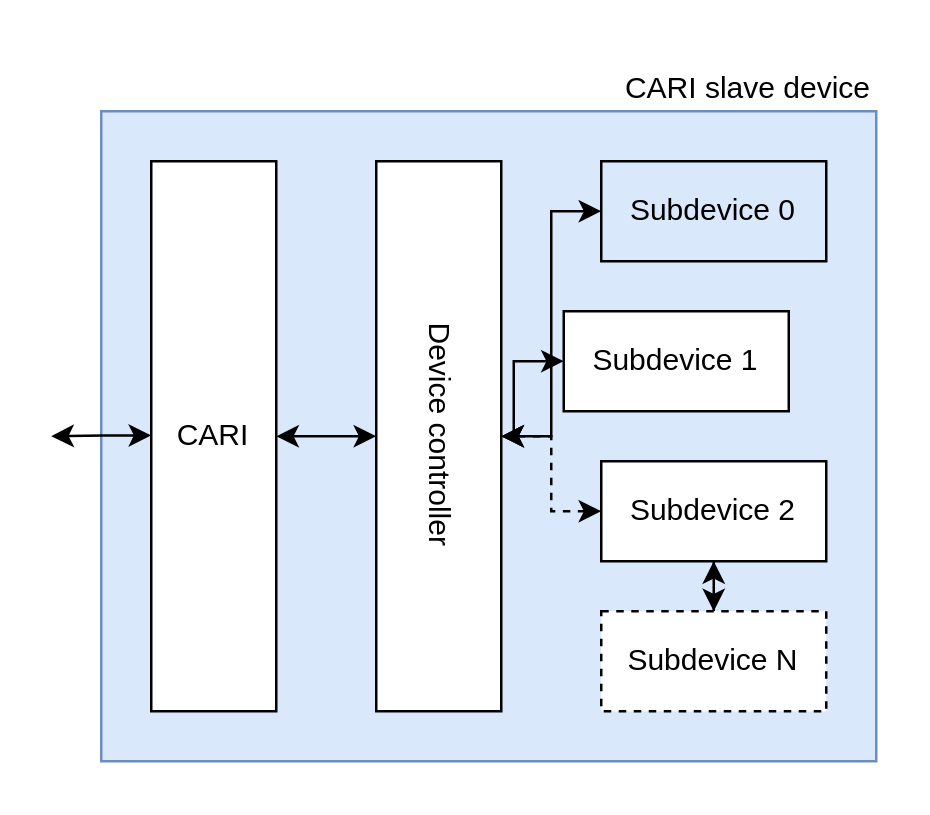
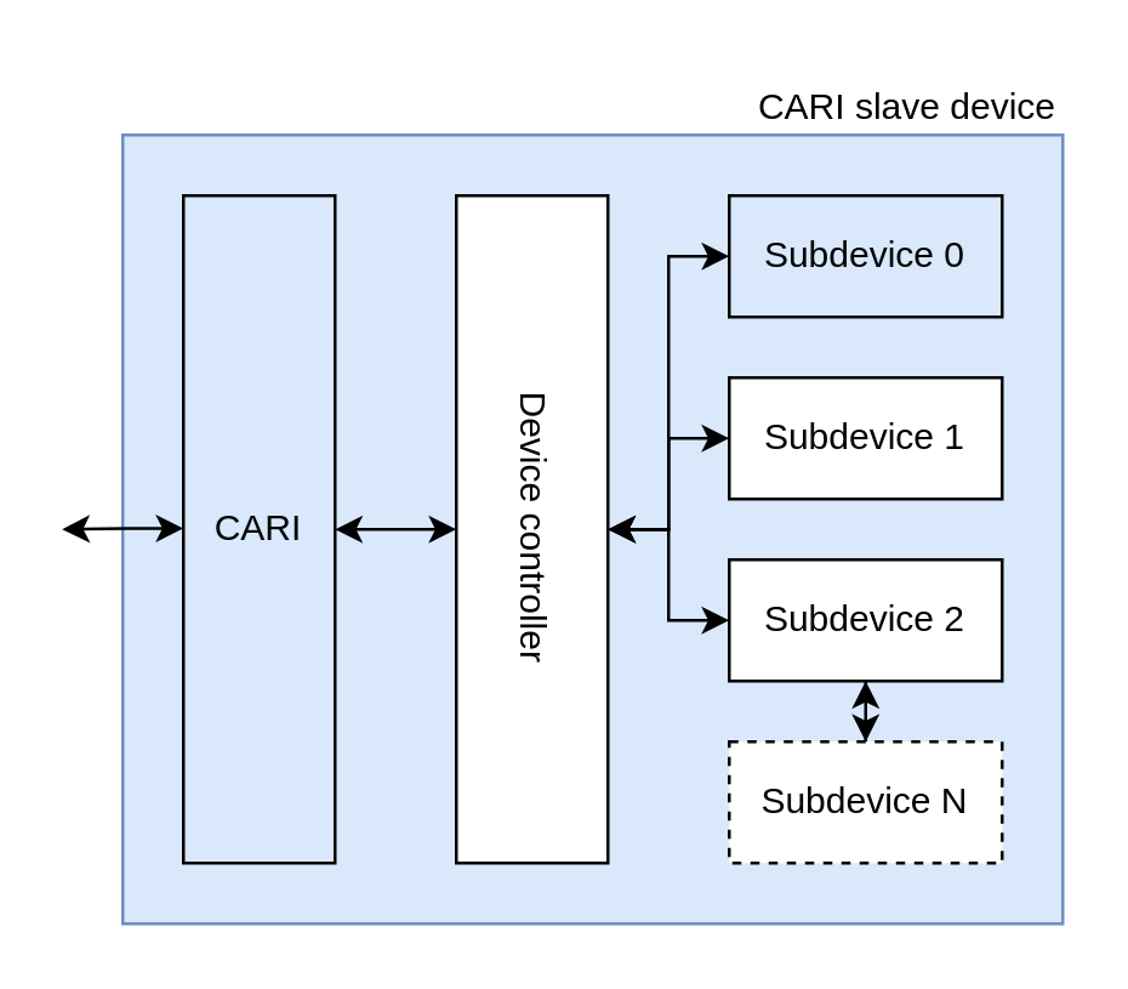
- <mxCell id="7" value="Subdevice 1" style="rounded=0;whiteSpace=wrap;html=1;" parent="1" vertex="1"><mxGeometry x="225" y="124" width="90" height="40" as="geometry" /></mxCell>
+ <mxCell id="7" value="Subdevice 1" style="rounded=0;whiteSpace=wrap;html=1;" parent="1" vertex="1"><mxGeometry x="240" y="124" width="90" height="40" as="geometry" /></mxCell>
- <mxCell id="14" value="CARI" style="rounded=0;whiteSpace=wrap;html=1;" vertex="1" parent="1"><mxGeometry x="60" y="64" width="50" height="220" as="geometry" /></mxCell>
+ <mxCell id="14" value="CARI" style="rounded=0;whiteSpace=wrap;html=1;fillColor=#dae8fc;" vertex="1" parent="1"><mxGeometry x="60" y="64" width="50" height="220" as="geometry" /></mxCell>
- <mxCell id="8" value="" style="edgeStyle=orthogonalEdgeStyle;rounded=0;orthogonalLoop=1;jettySize=auto;html=1;startArrow=classic;startFill=1;dashed=1;" edge="1" parent="1" source="9" target="13"><mxGeometry relative="1" as="geometry" /></mxCell>
+ <mxCell id="8" value="" style="edgeStyle=orthogonalEdgeStyle;rounded=0;orthogonalLoop=1;jettySize=auto;html=1;startArrow=classic;startFill=1;" edge="1" parent="1" source="9" target="13"><mxGeometry relative="1" as="geometry" /></mxCell>
